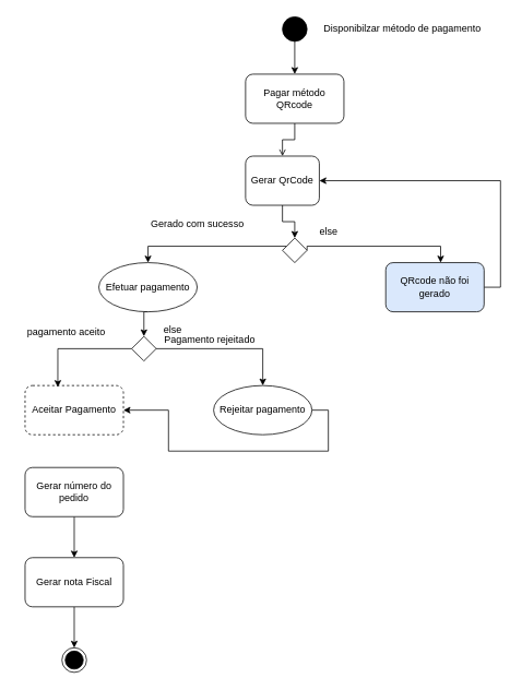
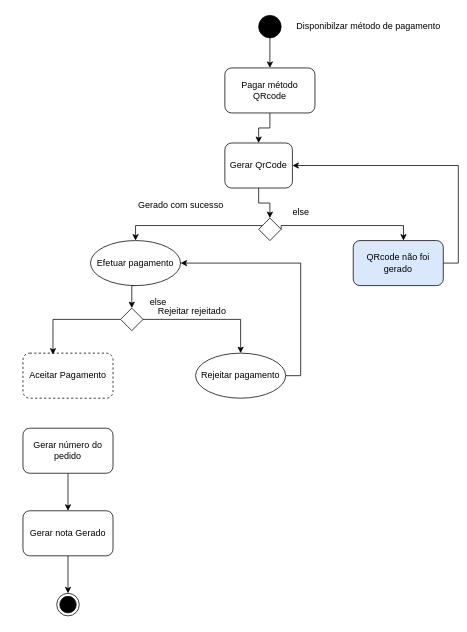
- <mxCell id="5" style="edgeStyle=orthogonalEdgeStyle;rounded=0;orthogonalLoop=1;jettySize=auto;html=1;exitX=0.5;exitY=1;exitDx=0;exitDy=0;endArrow=open;" edge="1" parent="1" source="6" target="12"><mxGeometry relative="1" as="geometry" /></mxCell>
+ <mxCell id="5" style="edgeStyle=orthogonalEdgeStyle;rounded=0;orthogonalLoop=1;jettySize=auto;html=1;exitX=0.5;exitY=1;exitDx=0;exitDy=0;" edge="1" parent="1" source="6" target="12"><mxGeometry relative="1" as="geometry" /></mxCell>
- <mxCell id="29" value="pagamento aceito" style="text;html=1;align=center;verticalAlign=middle;resizable=0;points=[];autosize=1;strokeColor=none;fillColor=none;" vertex="1" parent="1"><mxGeometry x="20" y="390" width="120" height="30" as="geometry" /></mxCell>
- <mxCell id="21" value="Pagamento rejeitado" style="text;html=1;align=center;verticalAlign=middle;resizable=0;points=[];autosize=1;strokeColor=none;fillColor=none;" vertex="1" parent="1"><mxGeometry x="190" y="400" width="130" height="30" as="geometry" /></mxCell>
+ <mxCell id="21" value="Rejeitar rejeitado" style="text;html=1;align=center;verticalAlign=middle;resizable=0;points=[];autosize=1;strokeColor=none;fillColor=none;" vertex="1" parent="1"><mxGeometry x="190" y="400" width="130" height="30" as="geometry" /></mxCell>
- <mxCell id="30" style="edgeStyle=orthogonalEdgeStyle;rounded=0;orthogonalLoop=1;jettySize=auto;html=1;exitX=1;exitY=0.5;exitDx=0;exitDy=0;" edge="1" parent="1" source="31" target="25"><mxGeometry relative="1" as="geometry" /></mxCell>
+ <mxCell id="30" style="edgeStyle=orthogonalEdgeStyle;rounded=0;orthogonalLoop=1;jettySize=auto;html=1;exitX=1;exitY=0.5;exitDx=0;exitDy=0;entryX=1;entryY=0.5;entryDx=0;entryDy=0;" edge="1" parent="1" source="31" target="14"><mxGeometry relative="1" as="geometry" /></mxCell>
- <mxCell id="24" value="Gerar nota Fiscal" style="rounded=1;whiteSpace=wrap;html=1;" vertex="1" parent="1"><mxGeometry x="30" y="680" width="120" height="60" as="geometry" /></mxCell>
+ <mxCell id="24" value="Gerar nota Gerado" style="rounded=1;whiteSpace=wrap;html=1;" vertex="1" parent="1"><mxGeometry x="30" y="680" width="120" height="60" as="geometry" /></mxCell>
